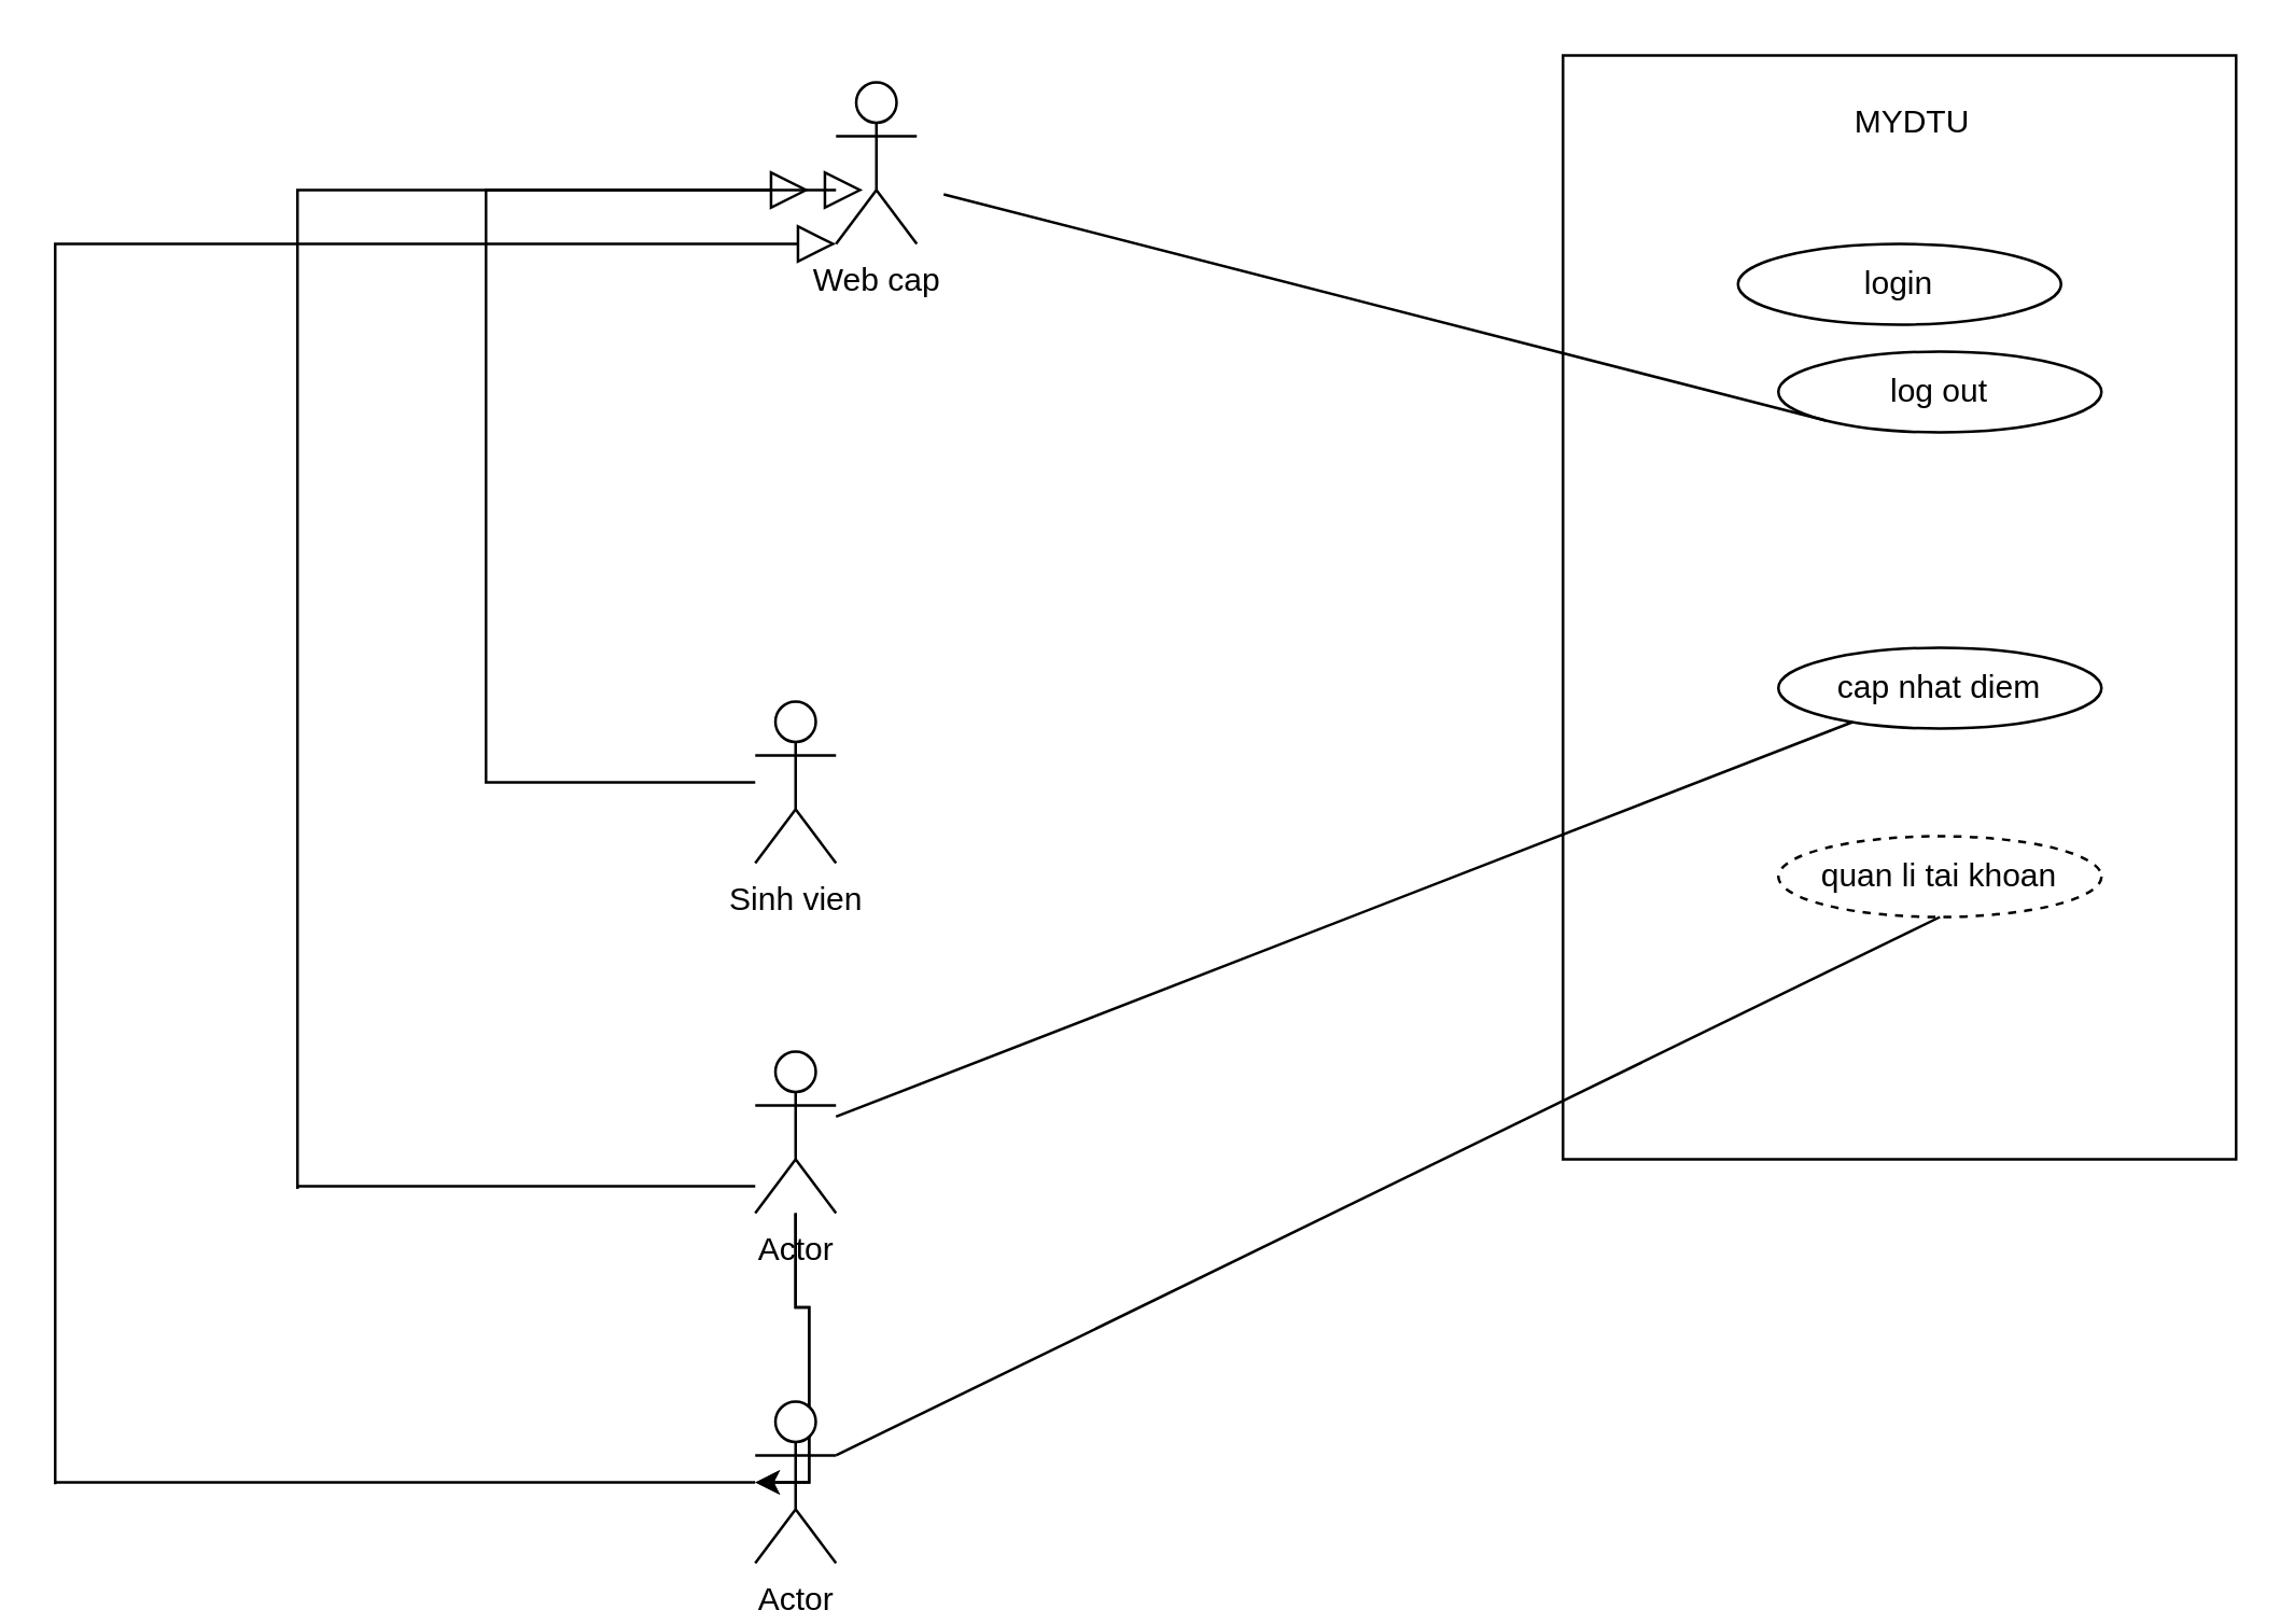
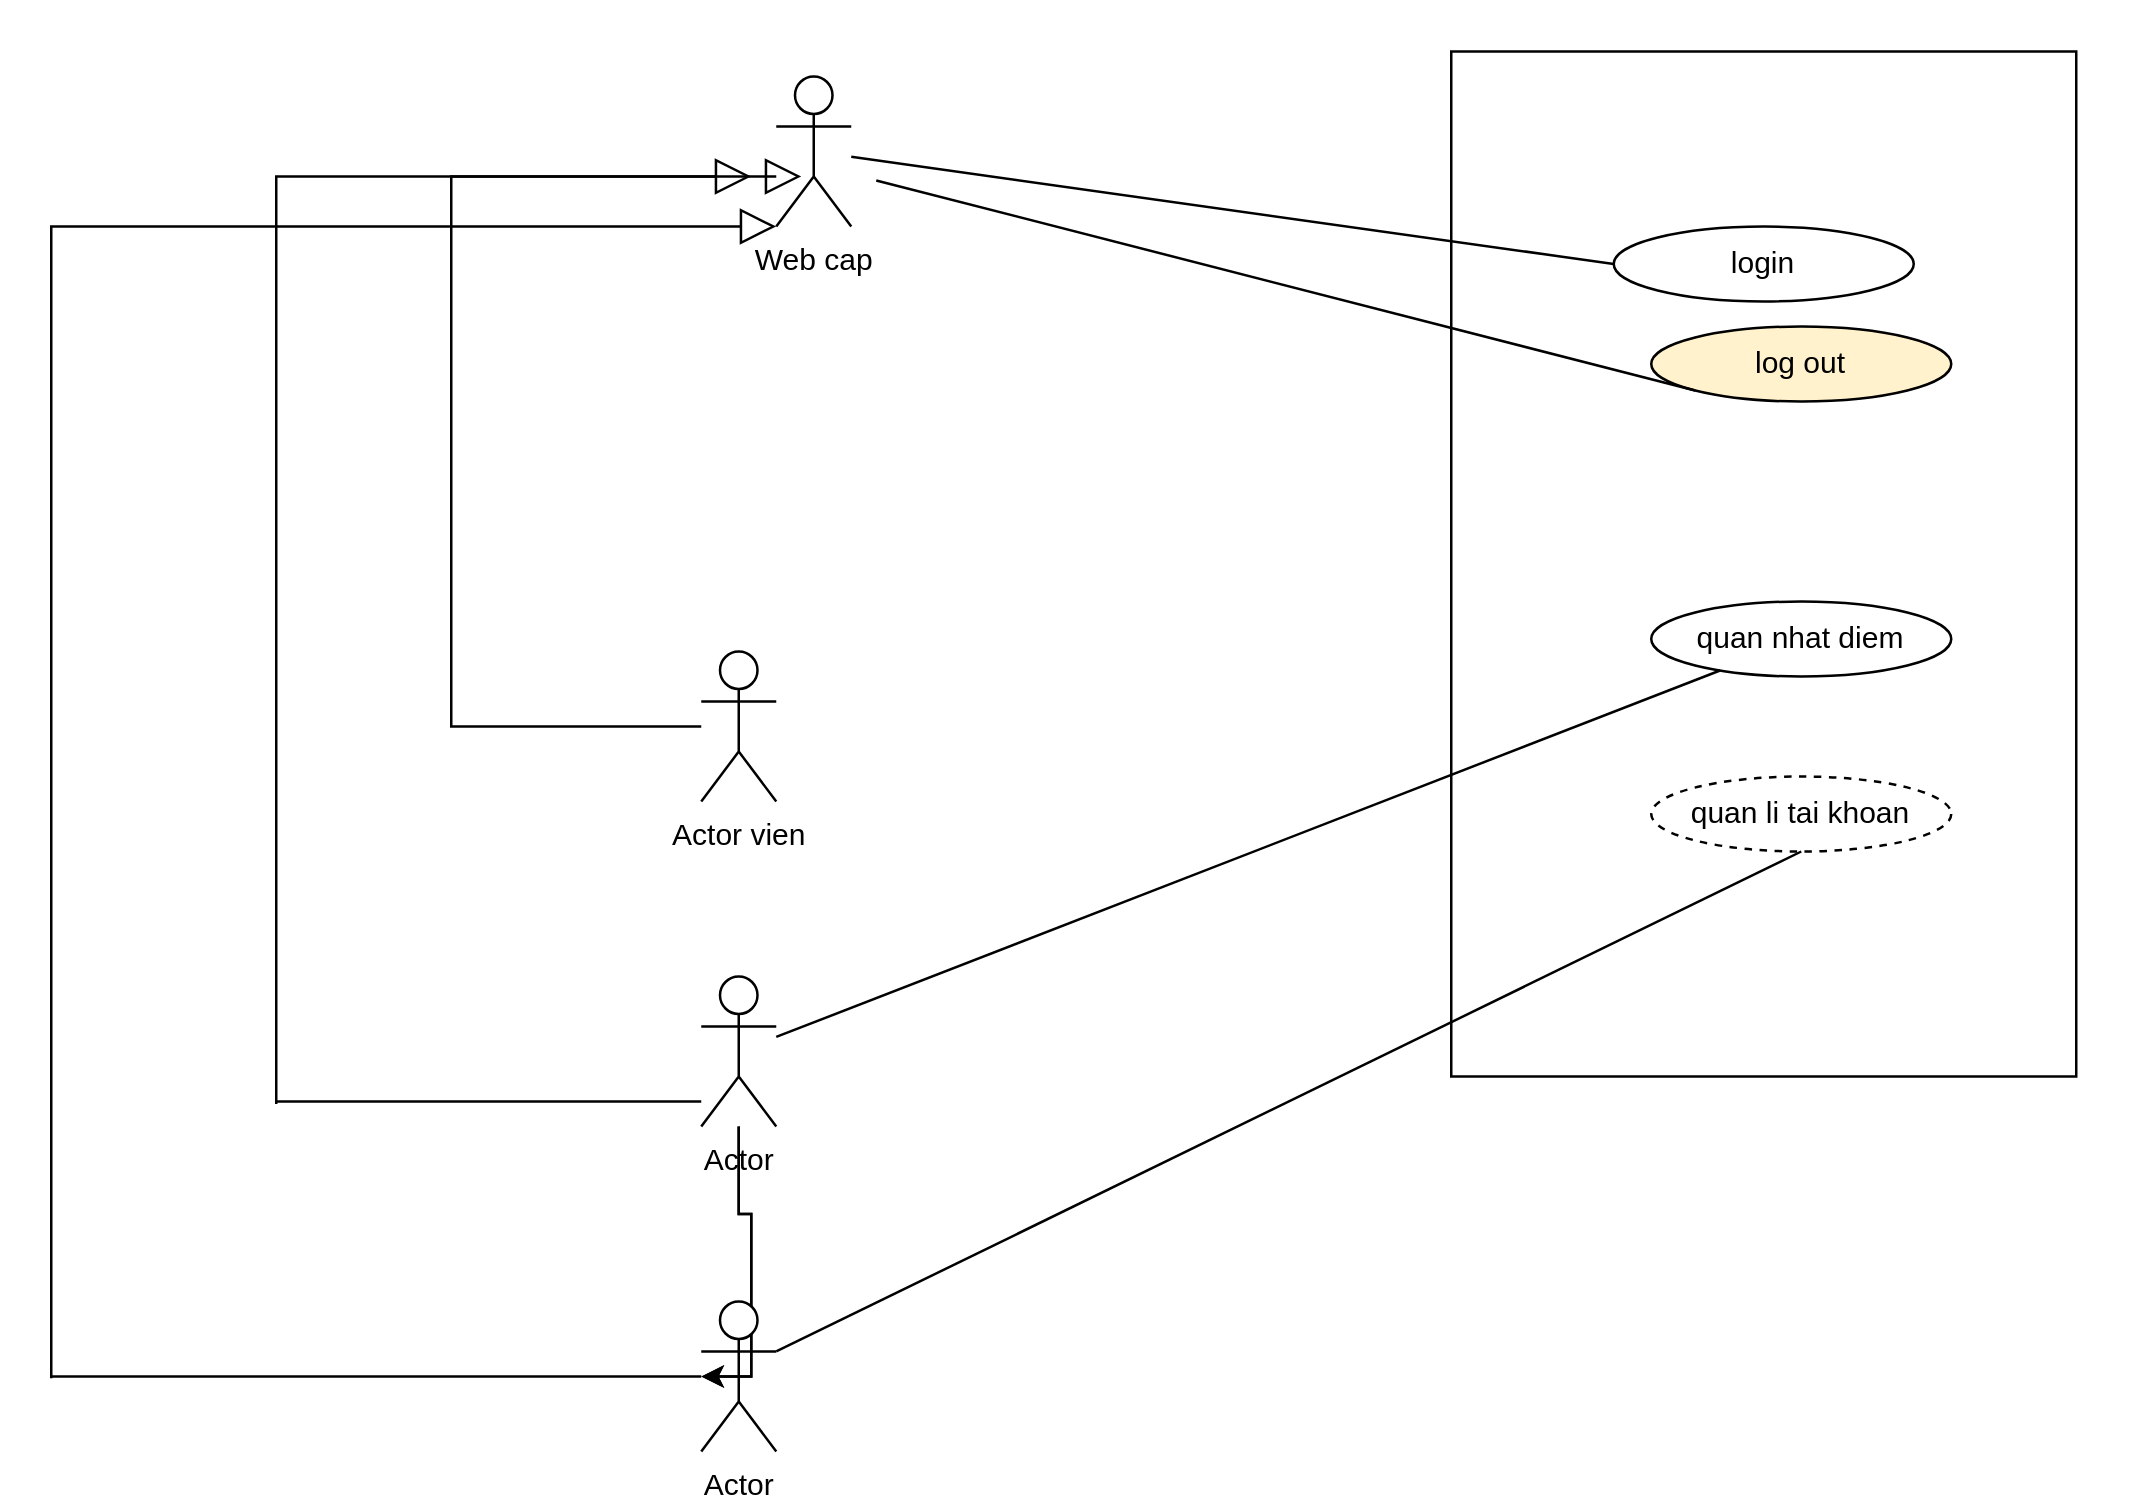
- <mxCell id="14" value="MYDTU" style="text;html=1;strokeColor=none;fillColor=none;align=center;verticalAlign=middle;whiteSpace=wrap;rounded=0;" vertex="1" parent="1"><mxGeometry x="680" y="30" width="60" height="30" as="geometry" /></mxCell>
+ <mxCell id="19" value="" style="endArrow=none;html=1;rounded=0;entryX=0;entryY=0.5;entryDx=0;entryDy=0;" edge="1" parent="1" source="7" target="15"><mxGeometry width="50" height="50" relative="1" as="geometry"><mxPoint x="420" y="100" as="sourcePoint" /><mxPoint x="470" y="50" as="targetPoint" /></mxGeometry></mxCell>
- <mxCell id="16" value="log out" style="ellipse;whiteSpace=wrap;html=1;" vertex="1" parent="1"><mxGeometry x="660" y="130" width="120" height="30" as="geometry" /></mxCell>
+ <mxCell id="16" value="log out" style="ellipse;whiteSpace=wrap;html=1;fillColor=#fff2cc;" vertex="1" parent="1"><mxGeometry x="660" y="130" width="120" height="30" as="geometry" /></mxCell>
- <mxCell id="17" value="cap nhat diem" style="ellipse;whiteSpace=wrap;html=1;" vertex="1" parent="1"><mxGeometry x="660" y="240" width="120" height="30" as="geometry" /></mxCell>
+ <mxCell id="17" value="quan nhat diem" style="ellipse;whiteSpace=wrap;html=1;" vertex="1" parent="1"><mxGeometry x="660" y="240" width="120" height="30" as="geometry" /></mxCell>
- <mxCell id="2" value="Sinh vien" style="shape=umlActor;verticalLabelPosition=bottom;verticalAlign=top;html=1;" vertex="1" parent="1"><mxGeometry x="280" y="260" width="30" height="60" as="geometry" /></mxCell>
+ <mxCell id="2" value="Actor vien" style="shape=umlActor;verticalLabelPosition=bottom;verticalAlign=top;html=1;" vertex="1" parent="1"><mxGeometry x="280" y="260" width="30" height="60" as="geometry" /></mxCell>
